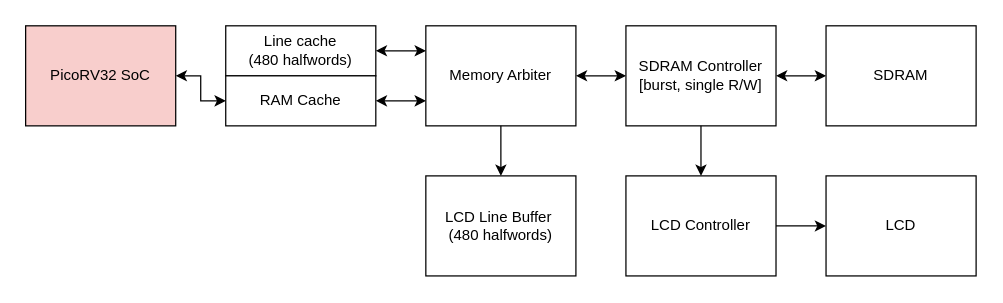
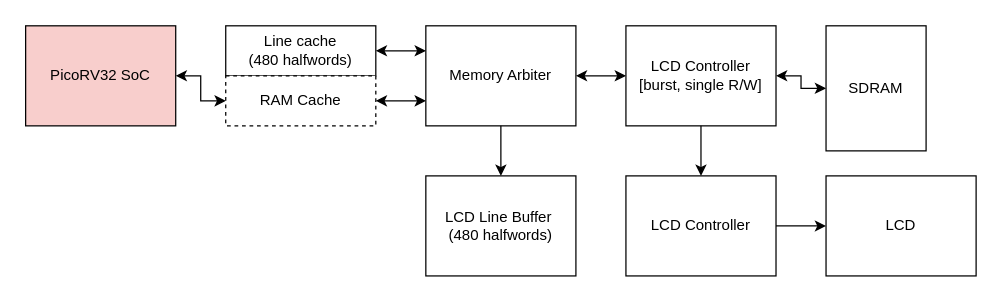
- <mxCell id="4" value="SDRAM Controller&lt;br&gt;[burst, single R/W]" style="rounded=0;whiteSpace=wrap;html=1;" vertex="1" parent="1"><mxGeometry x="500" y="20" width="120" height="80" as="geometry" /></mxCell>
+ <mxCell id="4" value="LCD Controller&lt;br&gt;[burst, single R/W]" style="rounded=0;whiteSpace=wrap;html=1;" vertex="1" parent="1"><mxGeometry x="500" y="20" width="120" height="80" as="geometry" /></mxCell>
- <mxCell id="3" value="SDRAM" style="rounded=0;whiteSpace=wrap;html=1;" vertex="1" parent="1"><mxGeometry x="660" y="20" width="120" height="80" as="geometry" /></mxCell>
+ <mxCell id="3" value="SDRAM" style="rounded=0;whiteSpace=wrap;html=1;" vertex="1" parent="1"><mxGeometry x="660" y="20" width="80" height="100" as="geometry" /></mxCell>
- <mxCell id="18" value="RAM Cache" style="rounded=0;whiteSpace=wrap;html=1;" vertex="1" parent="1"><mxGeometry x="180" y="60" width="120" height="40" as="geometry" /></mxCell>
+ <mxCell id="18" value="RAM Cache" style="rounded=0;whiteSpace=wrap;html=1;dashed=1;" vertex="1" parent="1"><mxGeometry x="180" y="60" width="120" height="40" as="geometry" /></mxCell>
